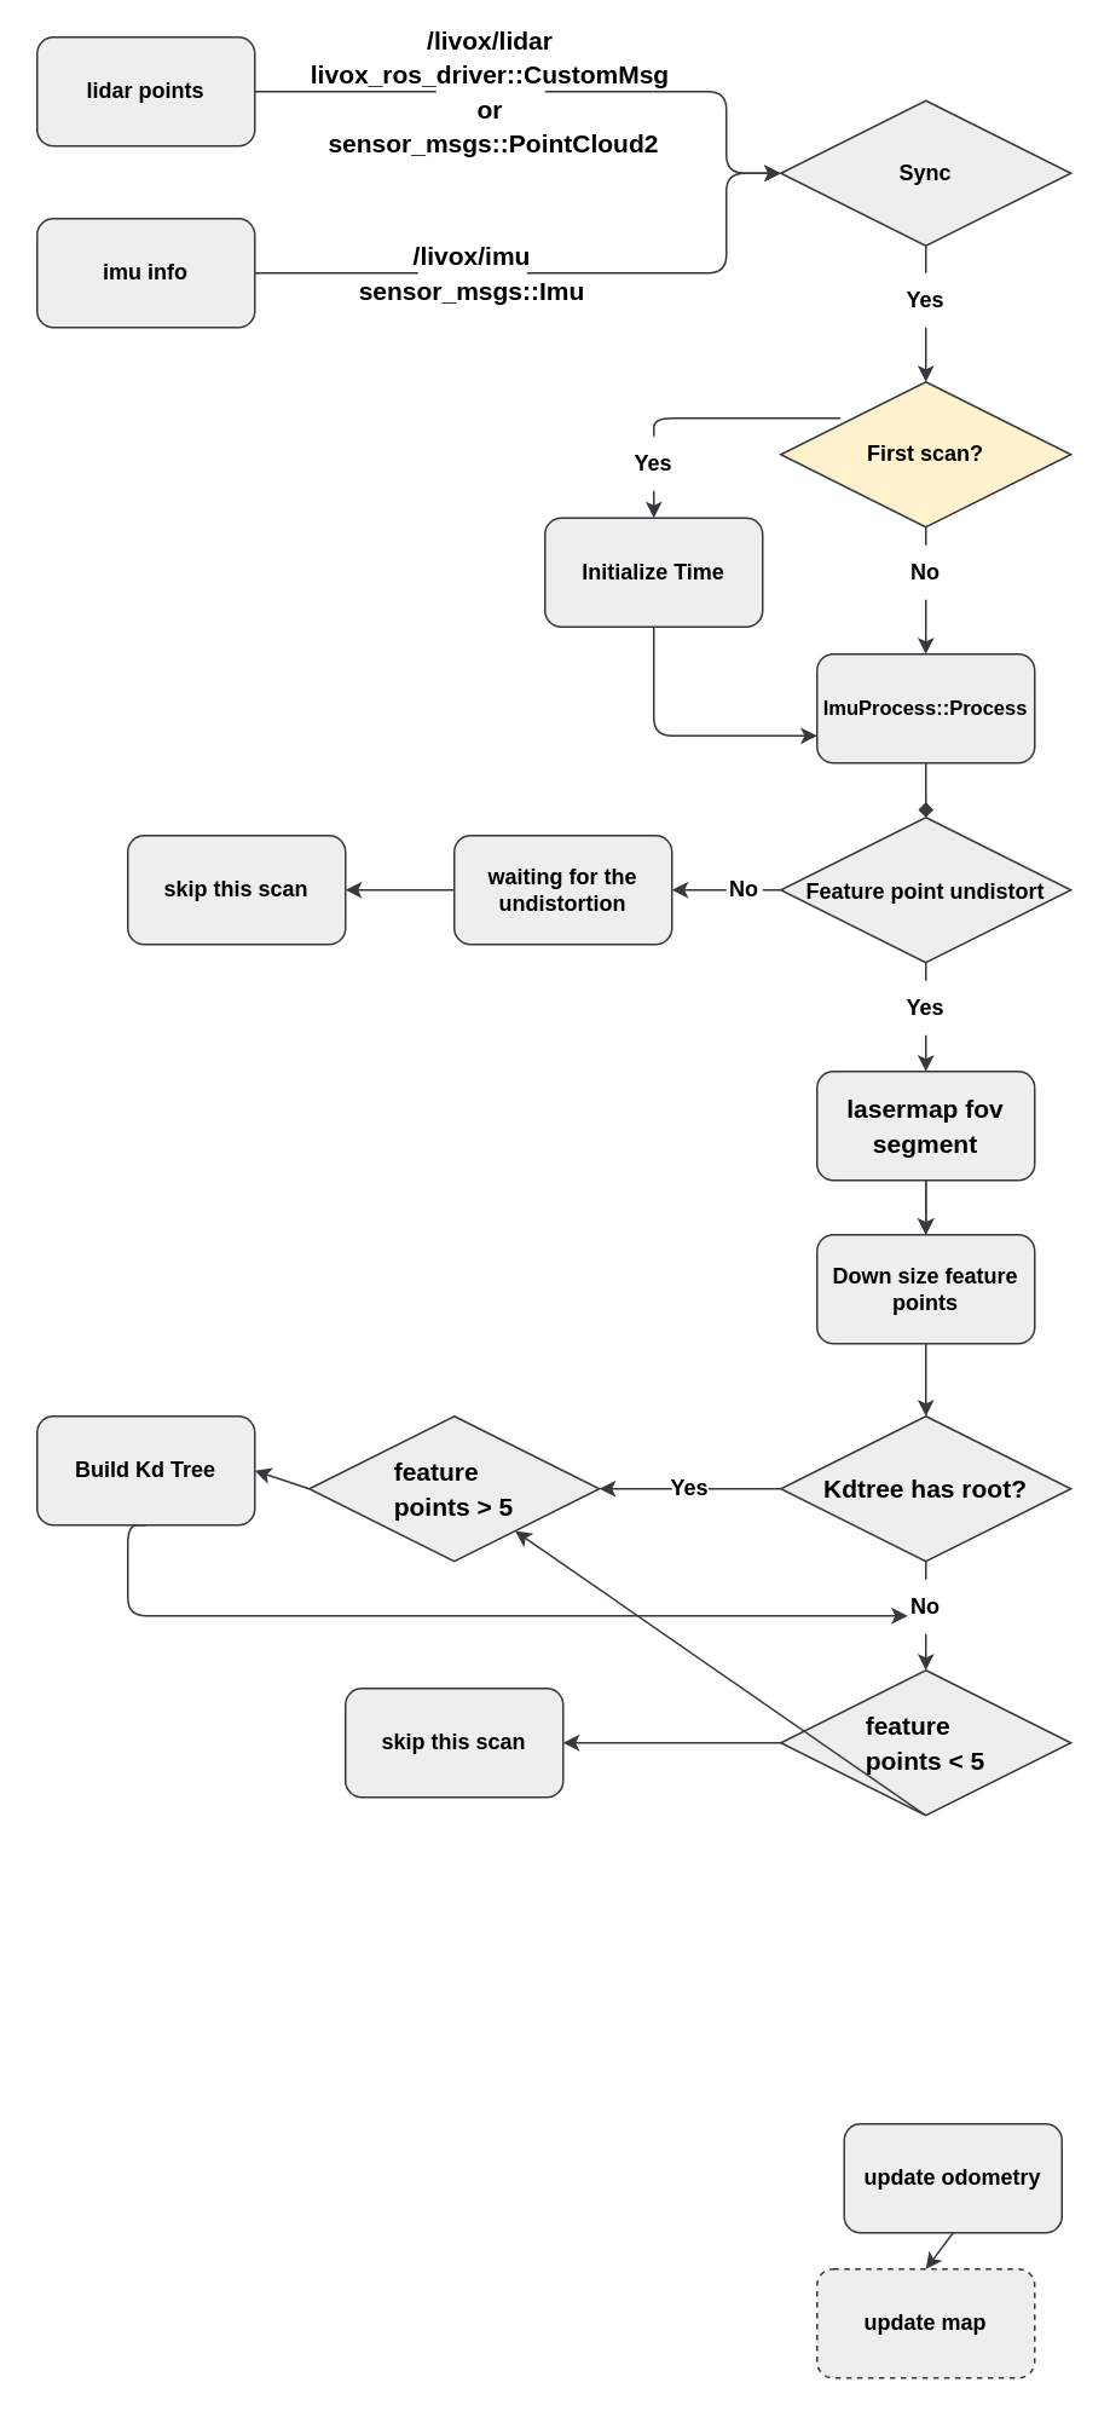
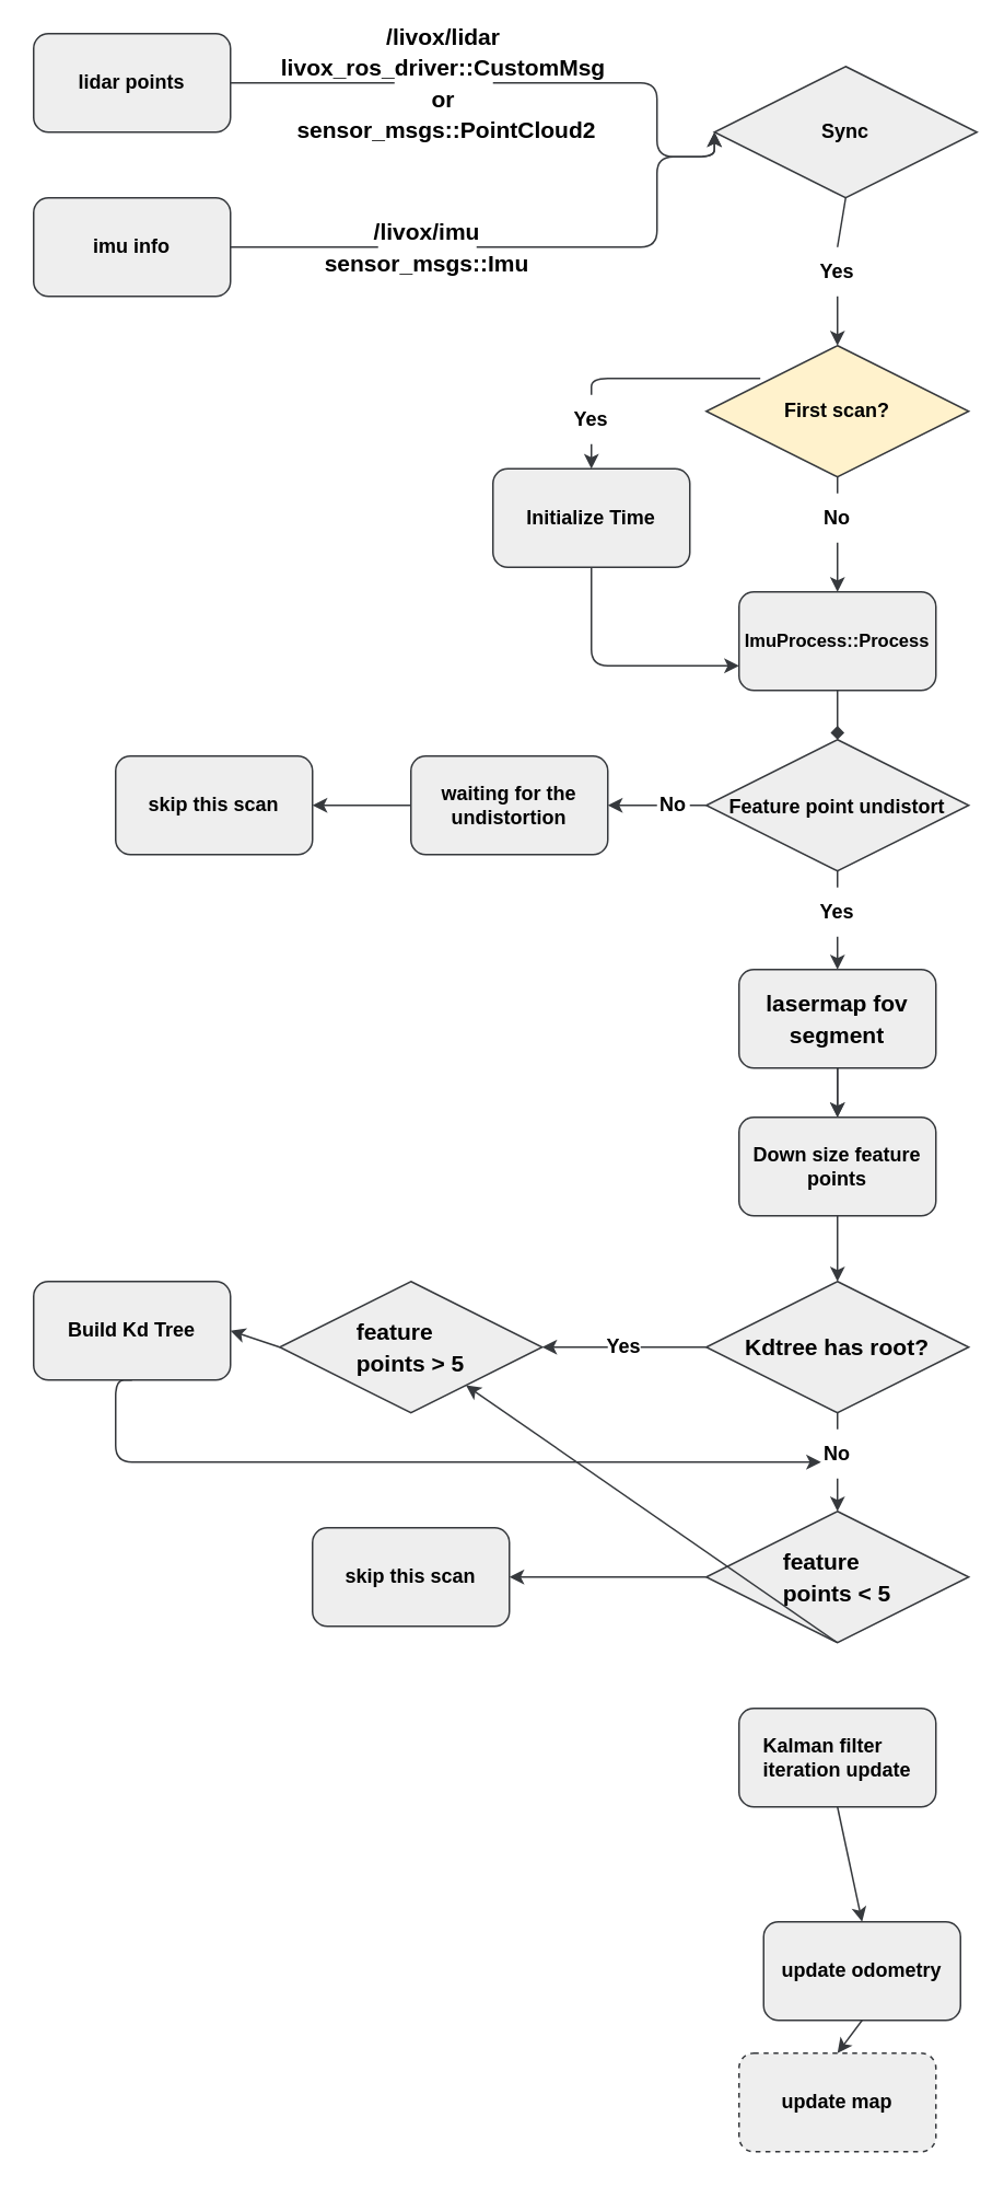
- <mxCell id="4" value="Sync" style="rhombus;whiteSpace=wrap;html=1;fillColor=#eeeeee;strokeColor=#36393d;fontFamily=Helvetica;labelBackgroundColor=none;fontColor=#000000;fontStyle=1;" parent="1" vertex="1"><mxGeometry x="430" y="55" width="160" height="80" as="geometry" /></mxCell>
+ <mxCell id="4" value="Sync" style="rhombus;whiteSpace=wrap;html=1;fillColor=#eeeeee;strokeColor=#36393d;fontFamily=Helvetica;labelBackgroundColor=none;fontColor=#000000;fontStyle=1;" parent="1" vertex="1"><mxGeometry x="435" y="40" width="160" height="80" as="geometry" /></mxCell>
+ <mxCell id="54" value="&lt;div class=&quot;tw-data-text tw-text-large tw-ta&quot; data-placeholder=&quot;Translation&quot; id=&quot;tw-target-text&quot; style=&quot;text-align:left&quot; aria-label=&quot;Translated text&quot; data-ved=&quot;2ahUKEwio08nkw8GHAxUnk4kEHd-EDbEQ3ewLegQIBRAT&quot; dir=&quot;ltr&quot;&gt;&lt;span lang=&quot;en&quot; class=&quot;Y2IQFc&quot;&gt;Kalman filter &lt;/span&gt;&lt;/div&gt;&lt;div class=&quot;tw-data-text tw-text-large tw-ta&quot; data-placeholder=&quot;Translation&quot; id=&quot;tw-target-text&quot; style=&quot;text-align:left&quot; aria-label=&quot;Translated text&quot; data-ved=&quot;2ahUKEwio08nkw8GHAxUnk4kEHd-EDbEQ3ewLegQIBRAT&quot; dir=&quot;ltr&quot;&gt;&lt;span lang=&quot;en&quot; class=&quot;Y2IQFc&quot;&gt;iteration update&lt;/span&gt;&lt;/div&gt;" style="rounded=1;whiteSpace=wrap;html=1;fillColor=#eeeeee;strokeColor=#36393d;labelBackgroundColor=none;fontStyle=1;fontFamily=Helvetica;fontColor=#000000;" parent="1" vertex="1"><mxGeometry x="450" y="1040" width="120" height="60" as="geometry" /></mxCell>
+ <mxCell id="57" value="" style="endArrow=classic;html=1;exitX=0.5;exitY=1;exitDx=0;exitDy=0;entryX=0.5;entryY=0;entryDx=0;entryDy=0;fillColor=#eeeeee;strokeColor=#36393d;fontFamily=Helvetica;fontColor=#000000;fontStyle=1;" parent="1" source="54" target="56" edge="1"><mxGeometry width="50" height="50" relative="1" as="geometry"><mxPoint x="640" y="1140" as="sourcePoint" /><mxPoint x="690" y="1090" as="targetPoint" /></mxGeometry></mxCell>
